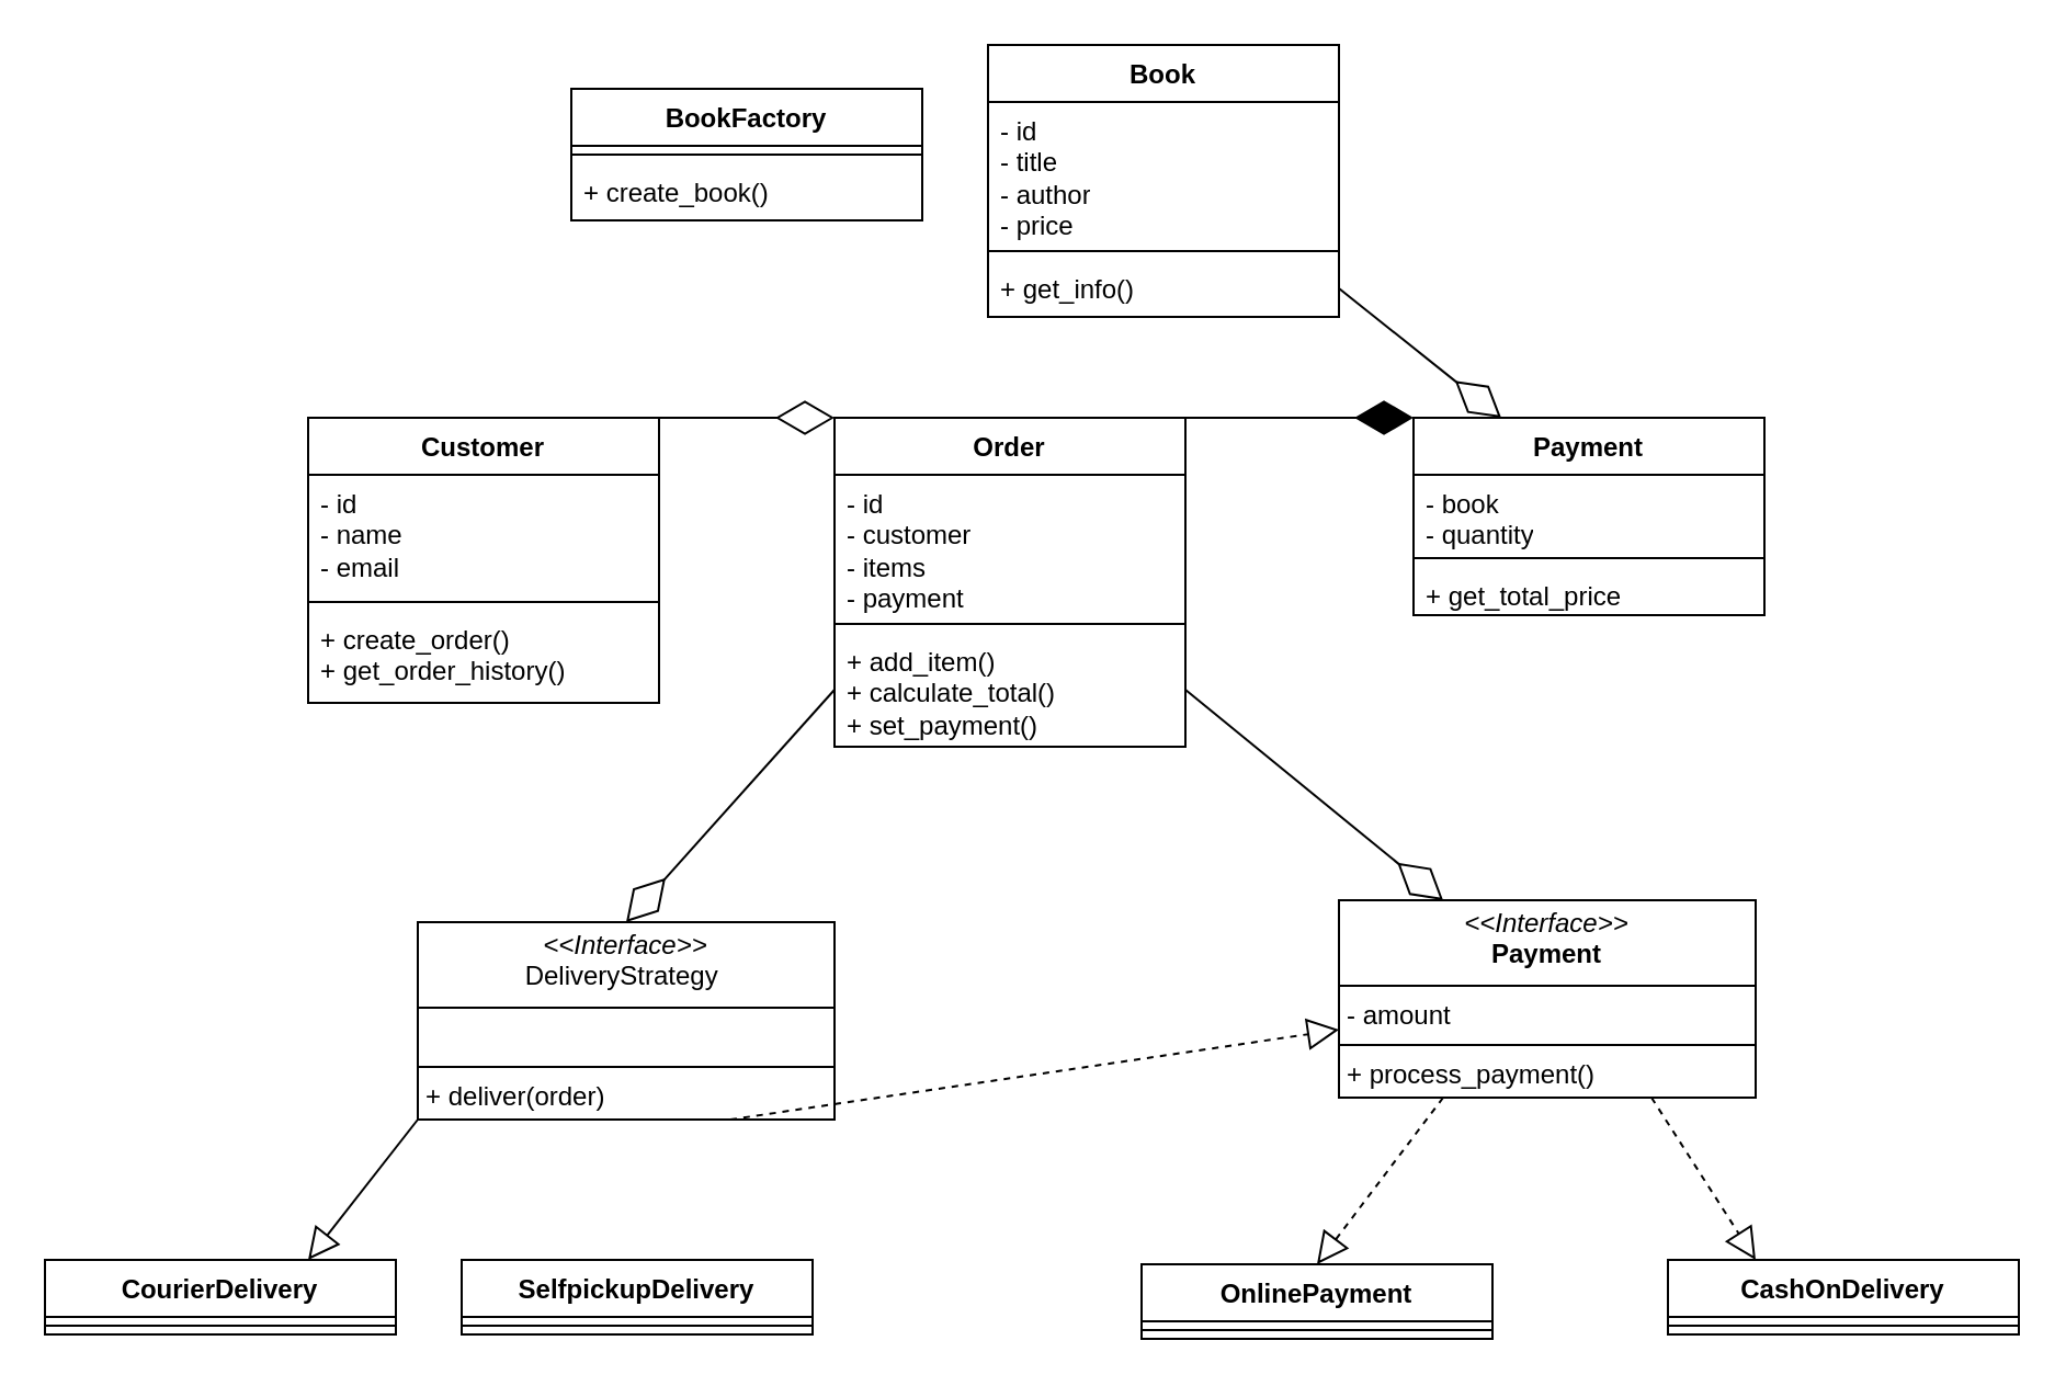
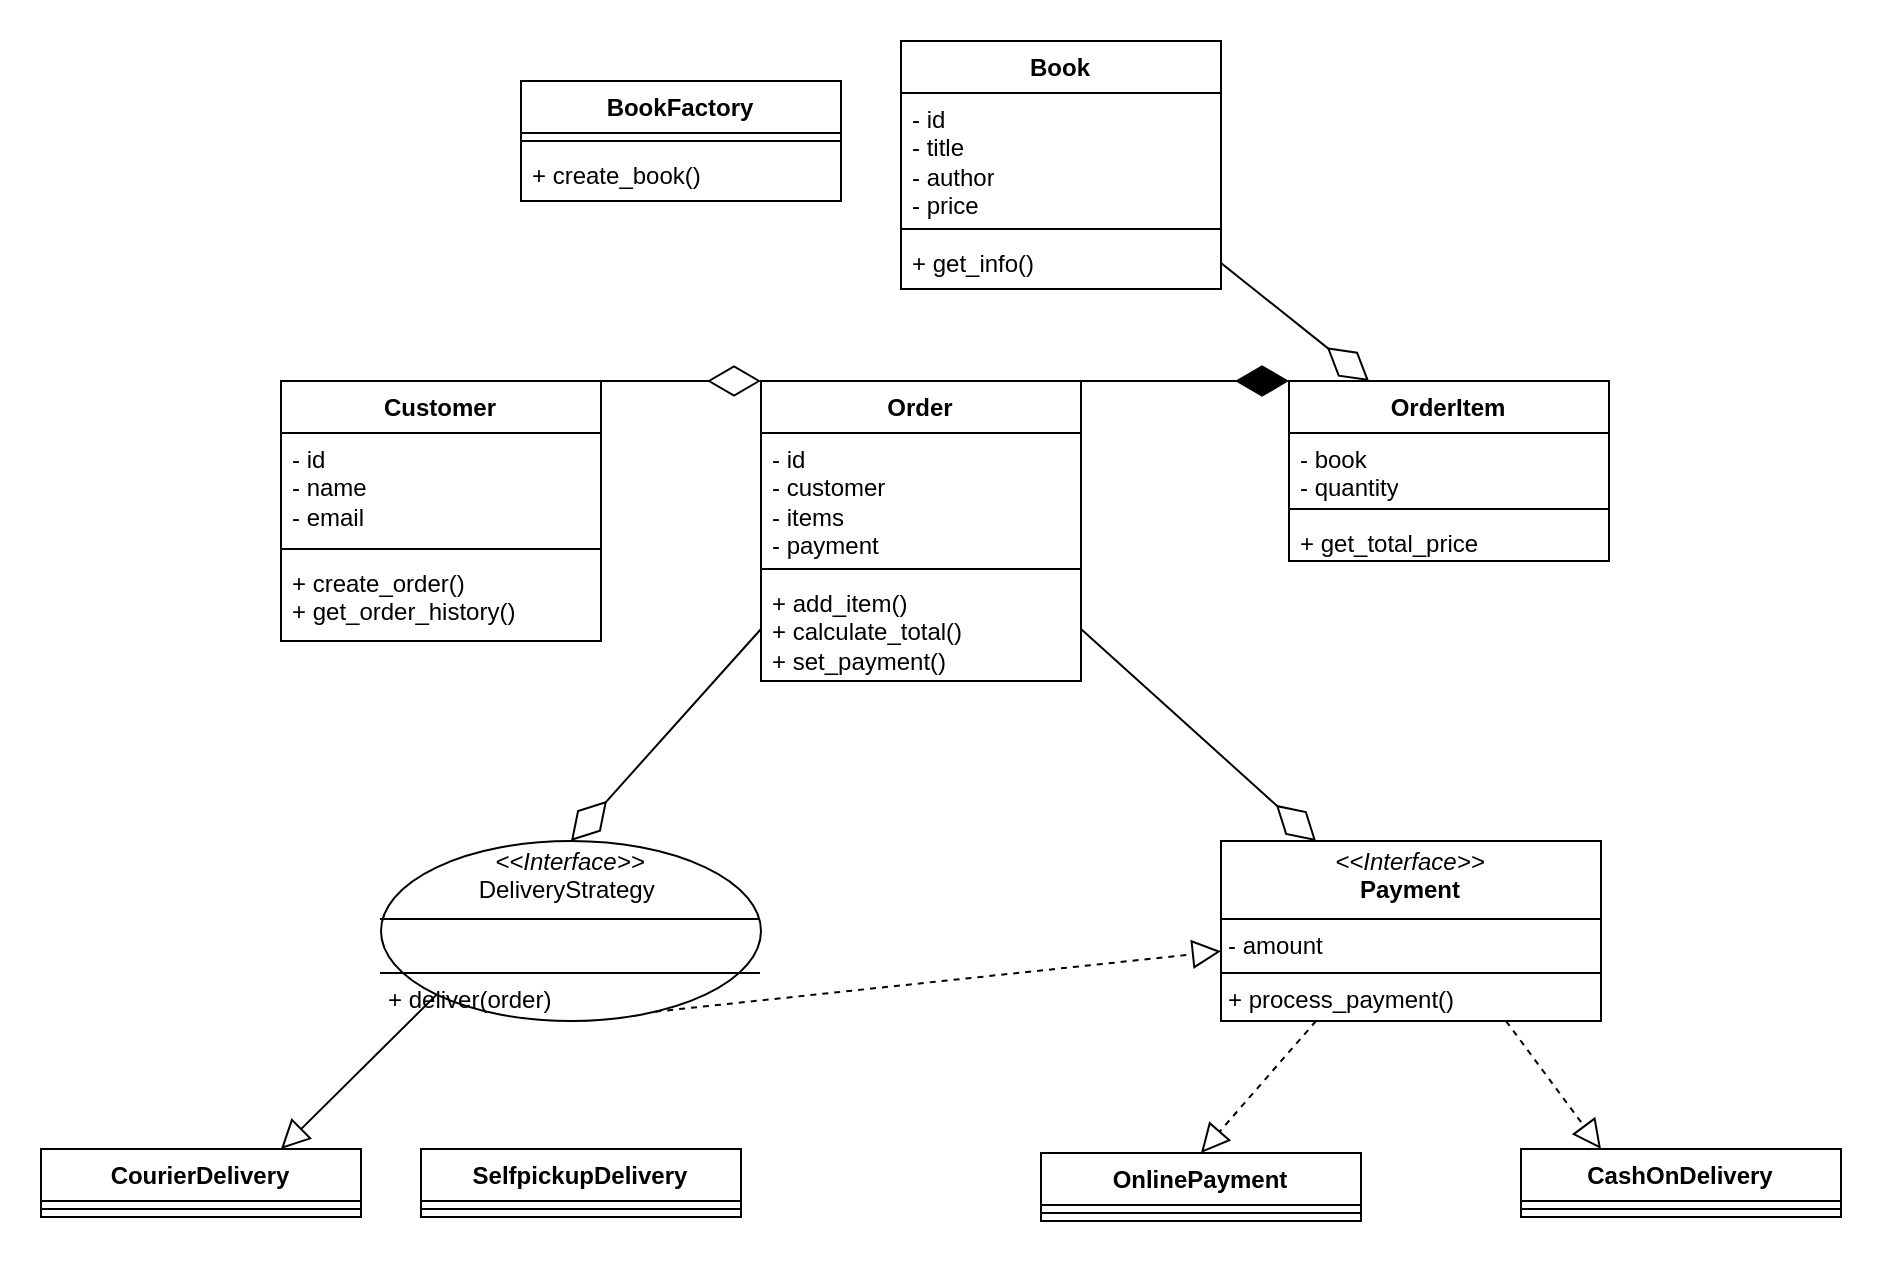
- <mxCell id="14" value="Payment" style="swimlane;fontStyle=1;align=center;verticalAlign=top;childLayout=stackLayout;horizontal=1;startSize=26;horizontalStack=0;resizeParent=1;resizeParentMax=0;resizeLast=0;collapsible=1;marginBottom=0;whiteSpace=wrap;html=1;" vertex="1" parent="1"><mxGeometry x="644" y="190" width="160" height="90" as="geometry" /></mxCell>
+ <mxCell id="14" value="OrderItem" style="swimlane;fontStyle=1;align=center;verticalAlign=top;childLayout=stackLayout;horizontal=1;startSize=26;horizontalStack=0;resizeParent=1;resizeParentMax=0;resizeLast=0;collapsible=1;marginBottom=0;whiteSpace=wrap;html=1;" vertex="1" parent="1"><mxGeometry x="644" y="190" width="160" height="90" as="geometry" /></mxCell>
- <mxCell id="20" value="&lt;p style=&quot;margin:0px;margin-top:4px;text-align:center;&quot;&gt;&lt;i&gt;&amp;lt;&amp;lt;Interface&amp;gt;&amp;gt;&lt;/i&gt;&lt;br&gt;&lt;b&gt;Payment&lt;/b&gt;&lt;/p&gt;&lt;hr size=&quot;1&quot; style=&quot;border-style:solid;&quot;&gt;&lt;p style=&quot;margin:0px;margin-left:4px;&quot;&gt;- amount&lt;/p&gt;&lt;hr size=&quot;1&quot; style=&quot;border-style:solid;&quot;&gt;&lt;p style=&quot;margin:0px;margin-left:4px;&quot;&gt;+ process_payment()&lt;br&gt;&lt;/p&gt;" style="verticalAlign=top;align=left;overflow=fill;html=1;whiteSpace=wrap;" vertex="1" parent="1"><mxGeometry x="610" y="410" width="190" height="90" as="geometry" /></mxCell>
+ <mxCell id="20" value="&lt;p style=&quot;margin:0px;margin-top:4px;text-align:center;&quot;&gt;&lt;i&gt;&amp;lt;&amp;lt;Interface&amp;gt;&amp;gt;&lt;/i&gt;&lt;br&gt;&lt;b&gt;Payment&lt;/b&gt;&lt;/p&gt;&lt;hr size=&quot;1&quot; style=&quot;border-style:solid;&quot;&gt;&lt;p style=&quot;margin:0px;margin-left:4px;&quot;&gt;- amount&lt;/p&gt;&lt;hr size=&quot;1&quot; style=&quot;border-style:solid;&quot;&gt;&lt;p style=&quot;margin:0px;margin-left:4px;&quot;&gt;+ process_payment()&lt;br&gt;&lt;/p&gt;" style="verticalAlign=top;align=left;overflow=fill;html=1;whiteSpace=wrap;" vertex="1" parent="1"><mxGeometry x="610" y="420" width="190" height="90" as="geometry" /></mxCell>
- <mxCell id="23" value="&lt;p style=&quot;margin:0px;margin-top:4px;text-align:center;&quot;&gt;&lt;i&gt;&amp;lt;&amp;lt;Interface&amp;gt;&amp;gt;&lt;/i&gt;&lt;br&gt;DeliveryStrategy&amp;nbsp;&lt;/p&gt;&lt;hr size=&quot;1&quot; style=&quot;border-style:solid;&quot;&gt;&lt;p style=&quot;margin:0px;margin-left:4px;&quot;&gt;&lt;br&gt;&lt;/p&gt;&lt;hr size=&quot;1&quot; style=&quot;border-style:solid;&quot;&gt;&lt;p style=&quot;margin:0px;margin-left:4px;&quot;&gt;+ deliver(order)&lt;br&gt;&lt;/p&gt;" style="verticalAlign=top;align=left;overflow=fill;html=1;whiteSpace=wrap;" vertex="1" parent="1"><mxGeometry x="190" y="420" width="190" height="90" as="geometry" /></mxCell>
+ <mxCell id="23" value="&lt;p style=&quot;margin:0px;margin-top:4px;text-align:center;&quot;&gt;&lt;i&gt;&amp;lt;&amp;lt;Interface&amp;gt;&amp;gt;&lt;/i&gt;&lt;br&gt;DeliveryStrategy&amp;nbsp;&lt;/p&gt;&lt;hr size=&quot;1&quot; style=&quot;border-style:solid;&quot;&gt;&lt;p style=&quot;margin:0px;margin-left:4px;&quot;&gt;&lt;br&gt;&lt;/p&gt;&lt;hr size=&quot;1&quot; style=&quot;border-style:solid;&quot;&gt;&lt;p style=&quot;margin:0px;margin-left:4px;&quot;&gt;+ deliver(order)&lt;br&gt;&lt;/p&gt;" style="ellipse;verticalAlign=top;align=left;overflow=fill;html=1;whiteSpace=wrap;" vertex="1" parent="1"><mxGeometry x="190" y="420" width="190" height="90" as="geometry" /></mxCell>
